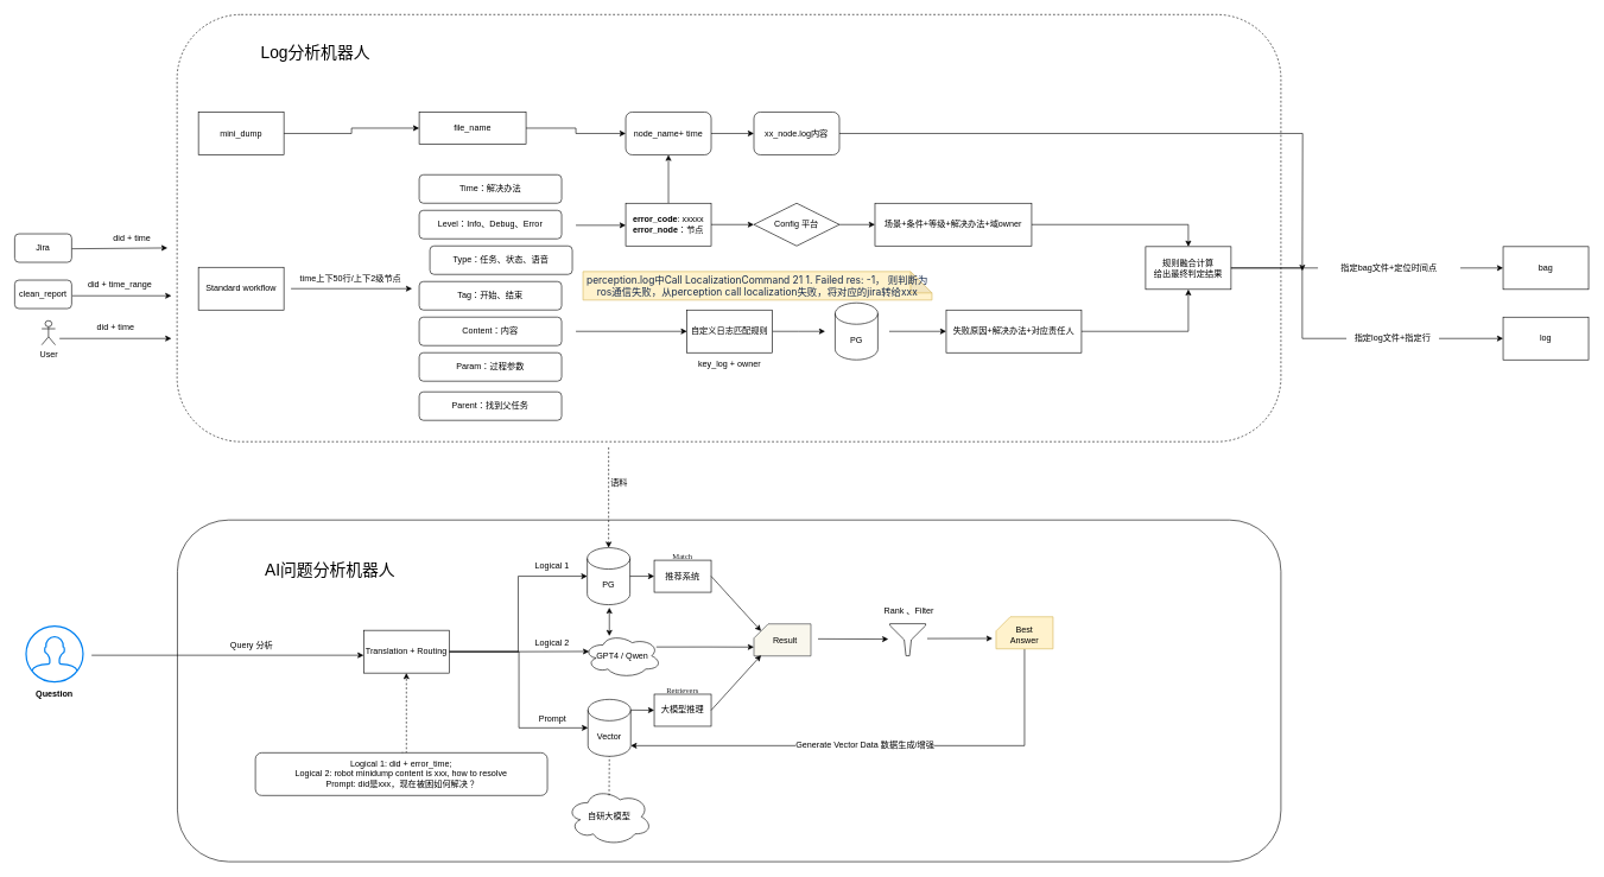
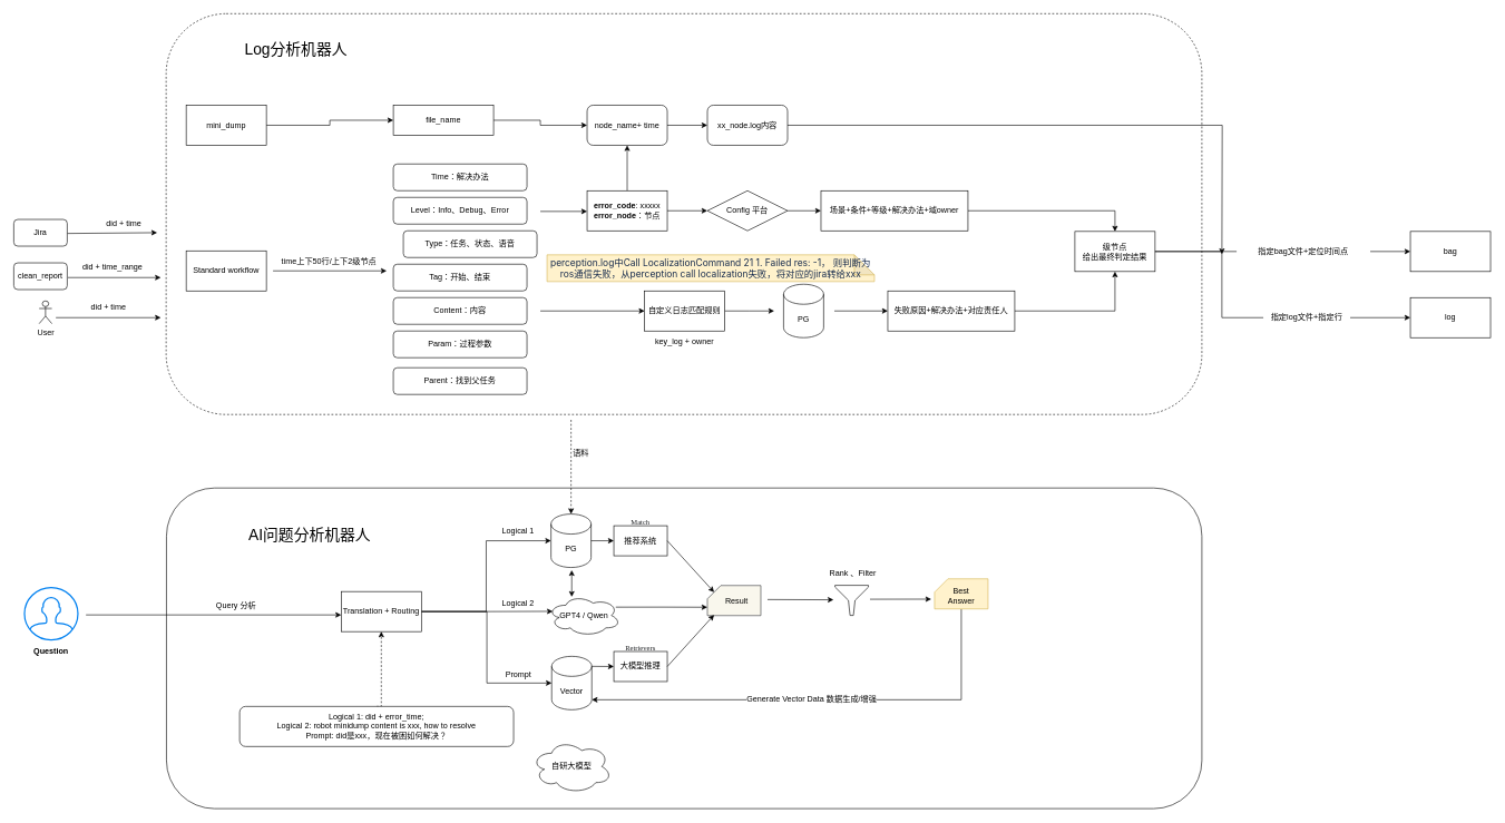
- <mxCell id="39" value="规则融合计算&lt;br&gt;给出最终判定结果" style="rounded=0;whiteSpace=wrap;html=1;" vertex="1" parent="1"><mxGeometry x="1608" y="346" width="120" height="60" as="geometry" /></mxCell>
+ <mxCell id="39" value="级节点&lt;br&gt;给出最终判定结果" style="rounded=0;whiteSpace=wrap;html=1;" vertex="1" parent="1"><mxGeometry x="1608" y="346" width="120" height="60" as="geometry" /></mxCell>
- <mxCell id="75" value="" style="endArrow=none;html=1;rounded=0;entryX=0.5;entryY=1;entryDx=0;entryDy=0;entryPerimeter=0;exitX=0.497;exitY=0.126;exitDx=0;exitDy=0;exitPerimeter=0;dashed=1;" edge="1" parent="1" source="74" target="54"><mxGeometry width="50" height="50" relative="1" as="geometry"><mxPoint x="848" y="1117" as="sourcePoint" /><mxPoint x="898" y="1067" as="targetPoint" /></mxGeometry></mxCell>
